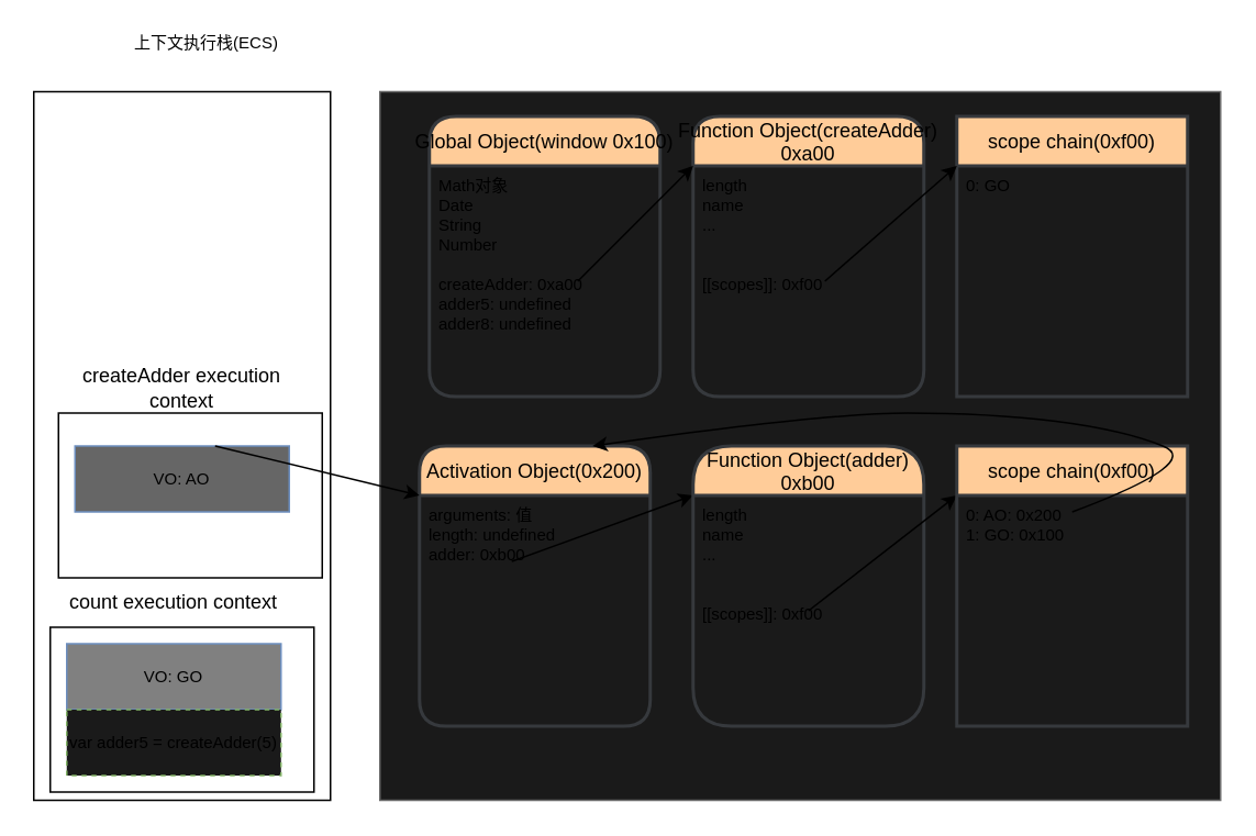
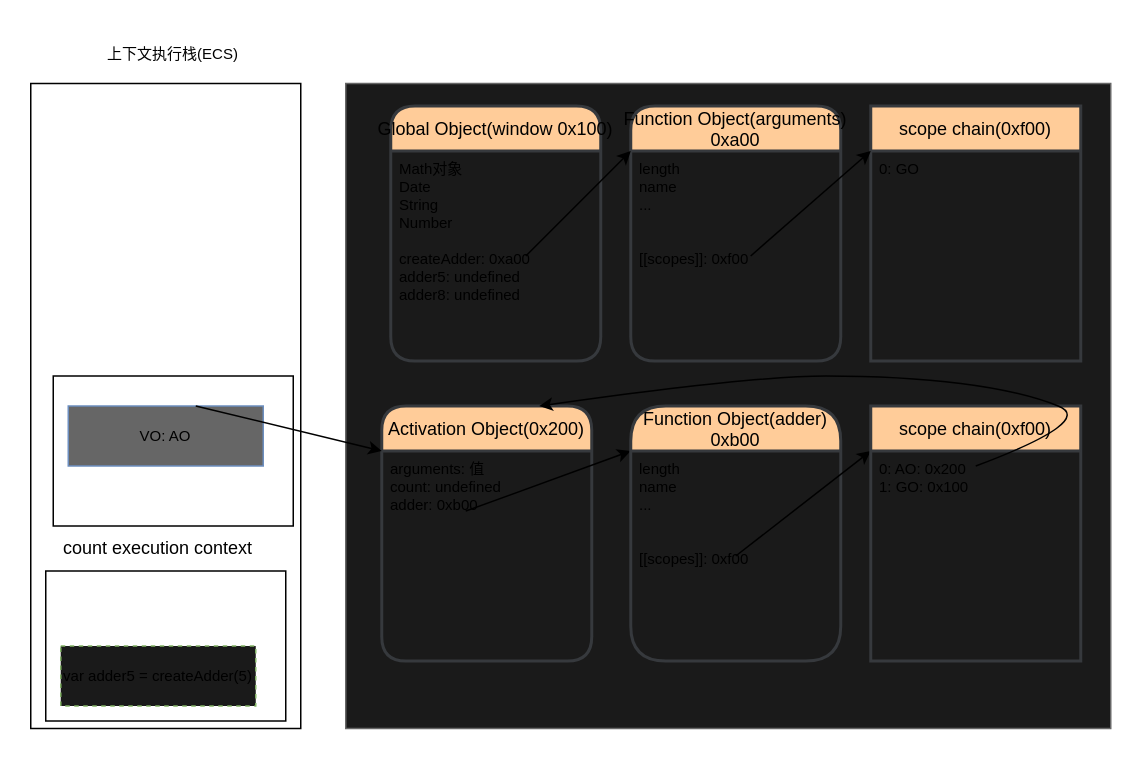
- <mxCell id="6" value="上下文执行栈(ECS)" style="text;html=1;strokeColor=none;fillColor=none;align=center;verticalAlign=middle;whiteSpace=wrap;rounded=0;fontSize=10;" parent="1" vertex="1"><mxGeometry x="80" y="10" width="90" height="30" as="geometry" /></mxCell>
+ <mxCell id="6" value="上下文执行栈(ECS)" style="text;html=1;strokeColor=none;fillColor=none;align=center;verticalAlign=middle;whiteSpace=wrap;rounded=0;fontSize=10;" parent="1" vertex="1"><mxGeometry x="70" y="20" width="90" height="30" as="geometry" /></mxCell>
- <mxCell id="10" value="Function Object(createAdder)&#10;0xa00" style="swimlane;childLayout=stackLayout;horizontal=1;startSize=30;horizontalStack=0;rounded=1;fontSize=12;fontStyle=0;strokeWidth=2;resizeParent=0;resizeLast=1;shadow=0;dashed=0;align=center;fillColor=#ffcc99;strokeColor=#36393d;arcSize=18;" parent="1" vertex="1"><mxGeometry x="420" y="70" width="140" height="170" as="geometry" /></mxCell>
+ <mxCell id="10" value="Function Object(arguments)&#10;0xa00" style="swimlane;childLayout=stackLayout;horizontal=1;startSize=30;horizontalStack=0;rounded=1;fontSize=12;fontStyle=0;strokeWidth=2;resizeParent=0;resizeLast=1;shadow=0;dashed=0;align=center;fillColor=#ffcc99;strokeColor=#36393d;arcSize=18;" parent="1" vertex="1"><mxGeometry x="420" y="70" width="140" height="170" as="geometry" /></mxCell>
- <mxCell id="17" value="createAdder execution context" style="text;html=1;strokeColor=none;fillColor=none;align=center;verticalAlign=middle;whiteSpace=wrap;rounded=0;" parent="1" vertex="1"><mxGeometry x="30" y="220" width="160" height="30" as="geometry" /></mxCell>
- <mxCell id="22" value="arguments: 值&#10;length: undefined&#10;adder: 0xb00" style="align=left;strokeColor=none;fillColor=none;spacingLeft=4;fontSize=10;verticalAlign=top;resizable=0;rotatable=0;part=1;" parent="20" vertex="1"><mxGeometry y="30" width="140" height="140" as="geometry" /></mxCell>
+ <mxCell id="22" value="arguments: 值&#10;count: undefined&#10;adder: 0xb00" style="align=left;strokeColor=none;fillColor=none;spacingLeft=4;fontSize=10;verticalAlign=top;resizable=0;rotatable=0;part=1;" parent="20" vertex="1"><mxGeometry y="30" width="140" height="140" as="geometry" /></mxCell>
- <mxCell id="8" value="VO: GO" style="rounded=0;whiteSpace=wrap;html=1;fontSize=10;fillColor=#808080;strokeColor=#6c8ebf;" parent="1" vertex="1"><mxGeometry x="40" y="390" width="130" height="40" as="geometry" /></mxCell>
